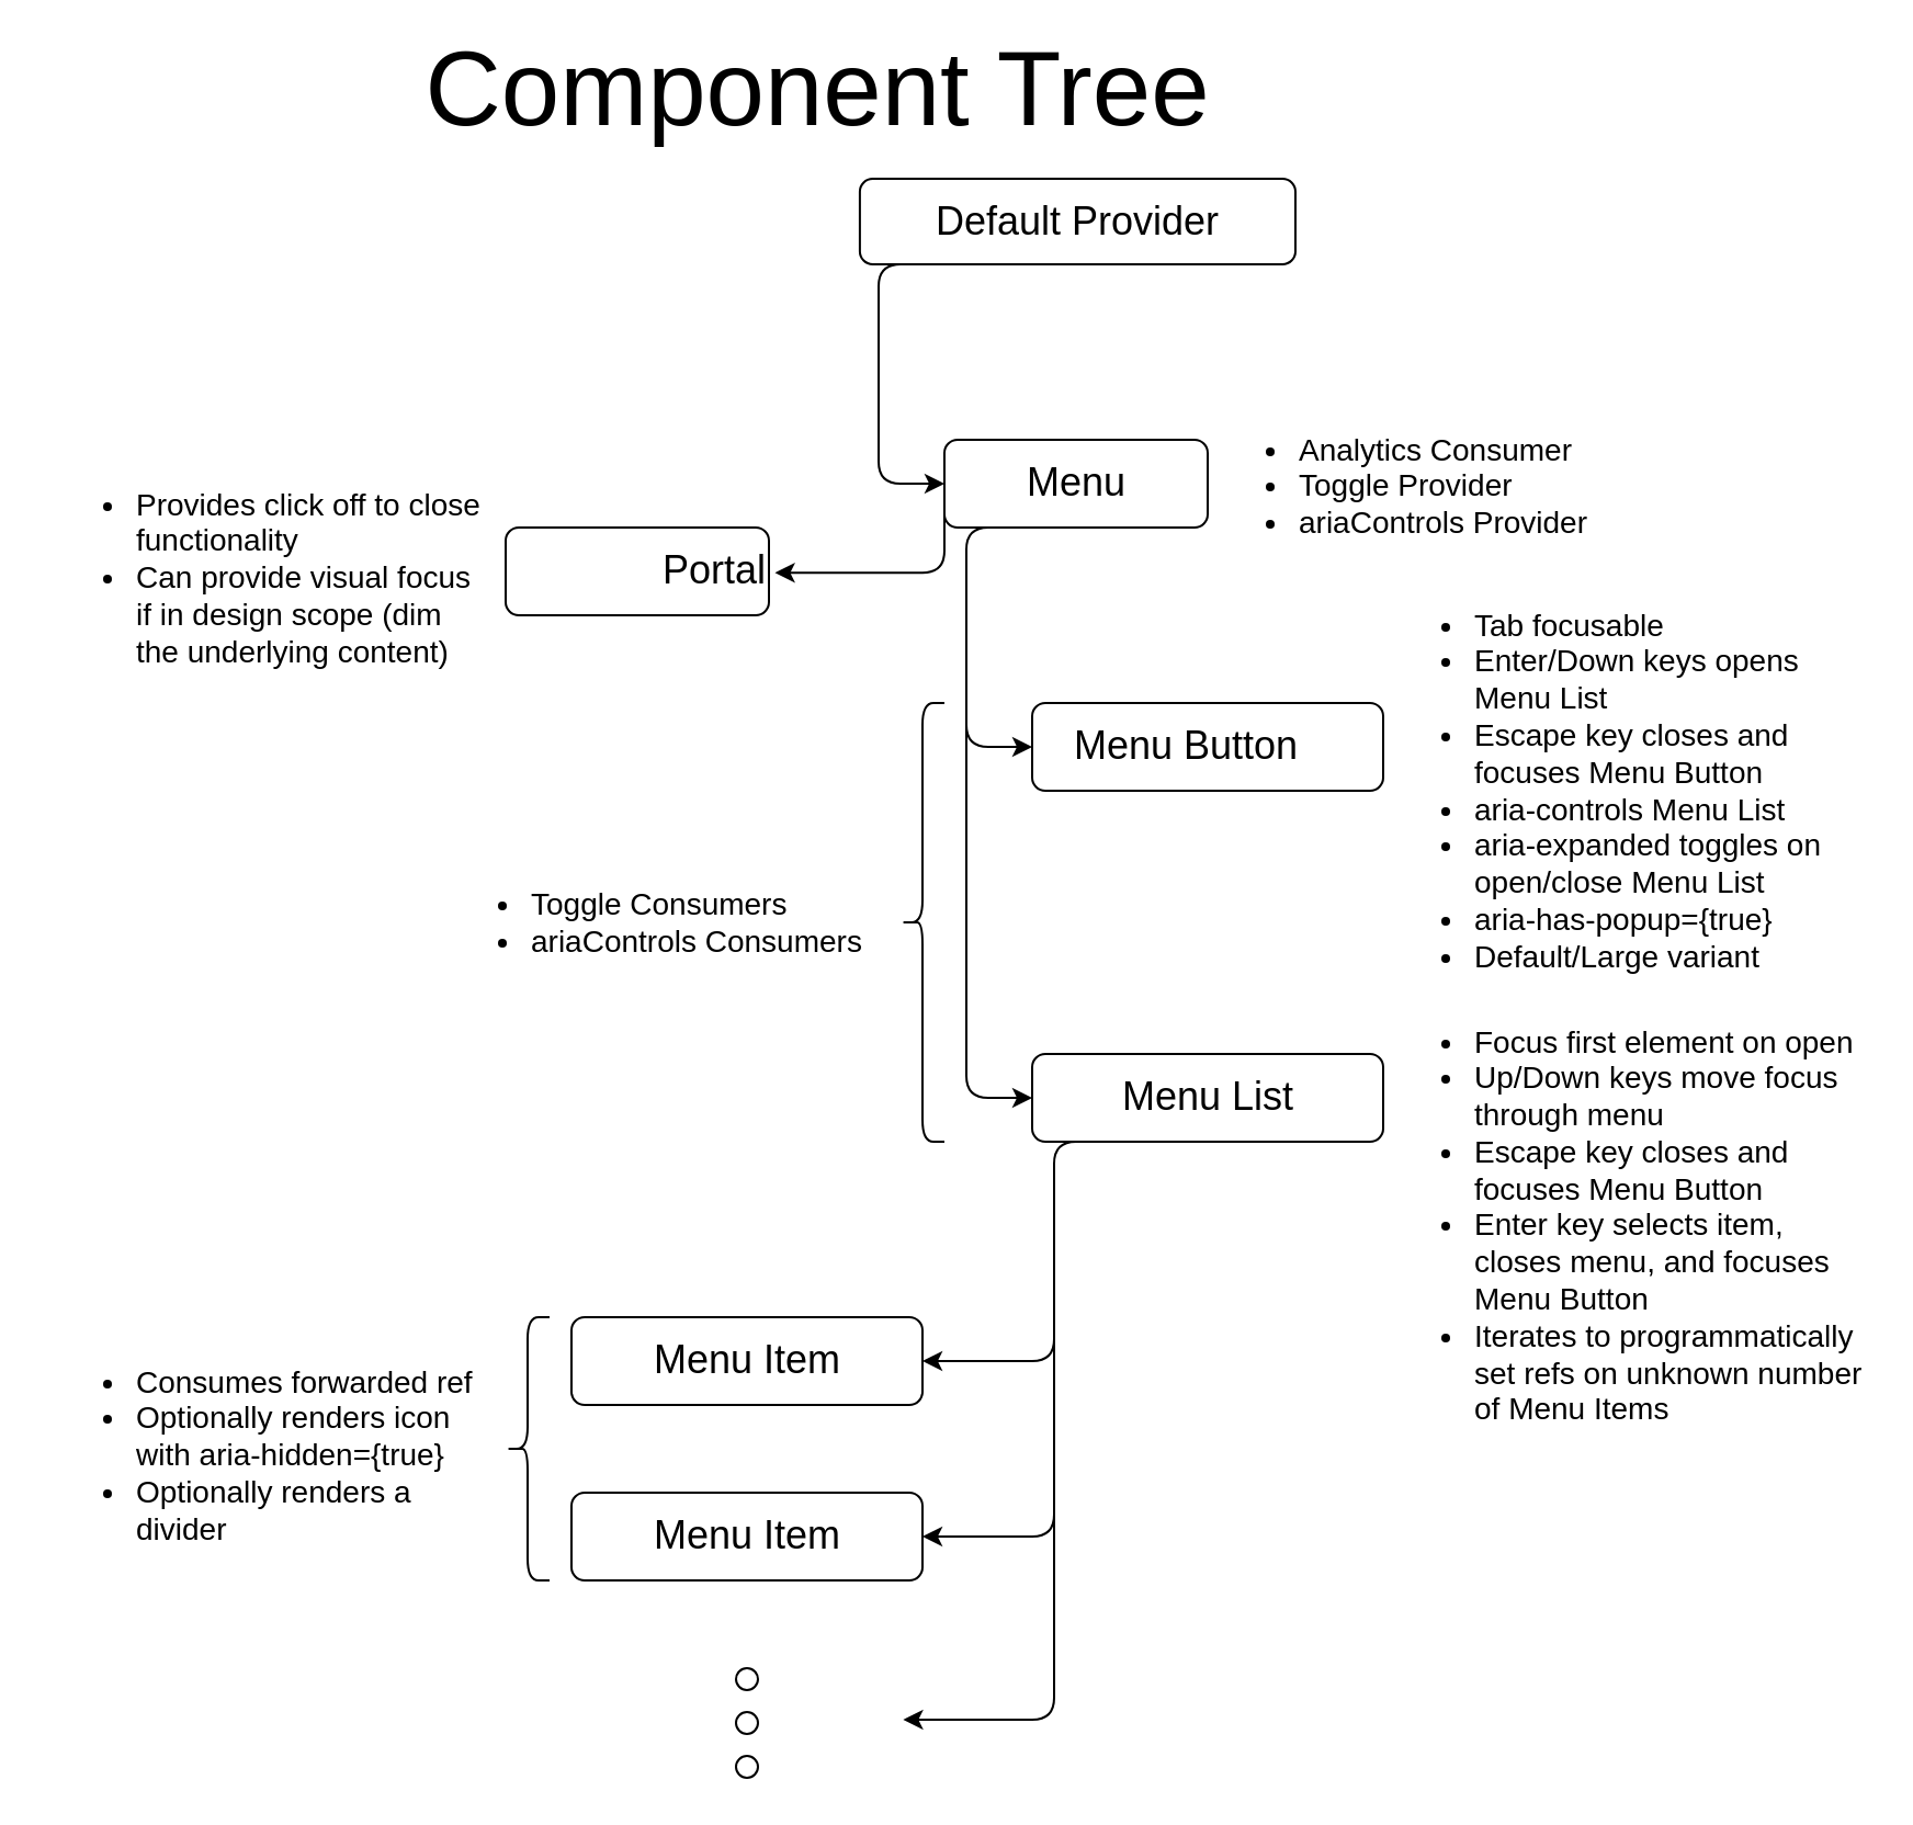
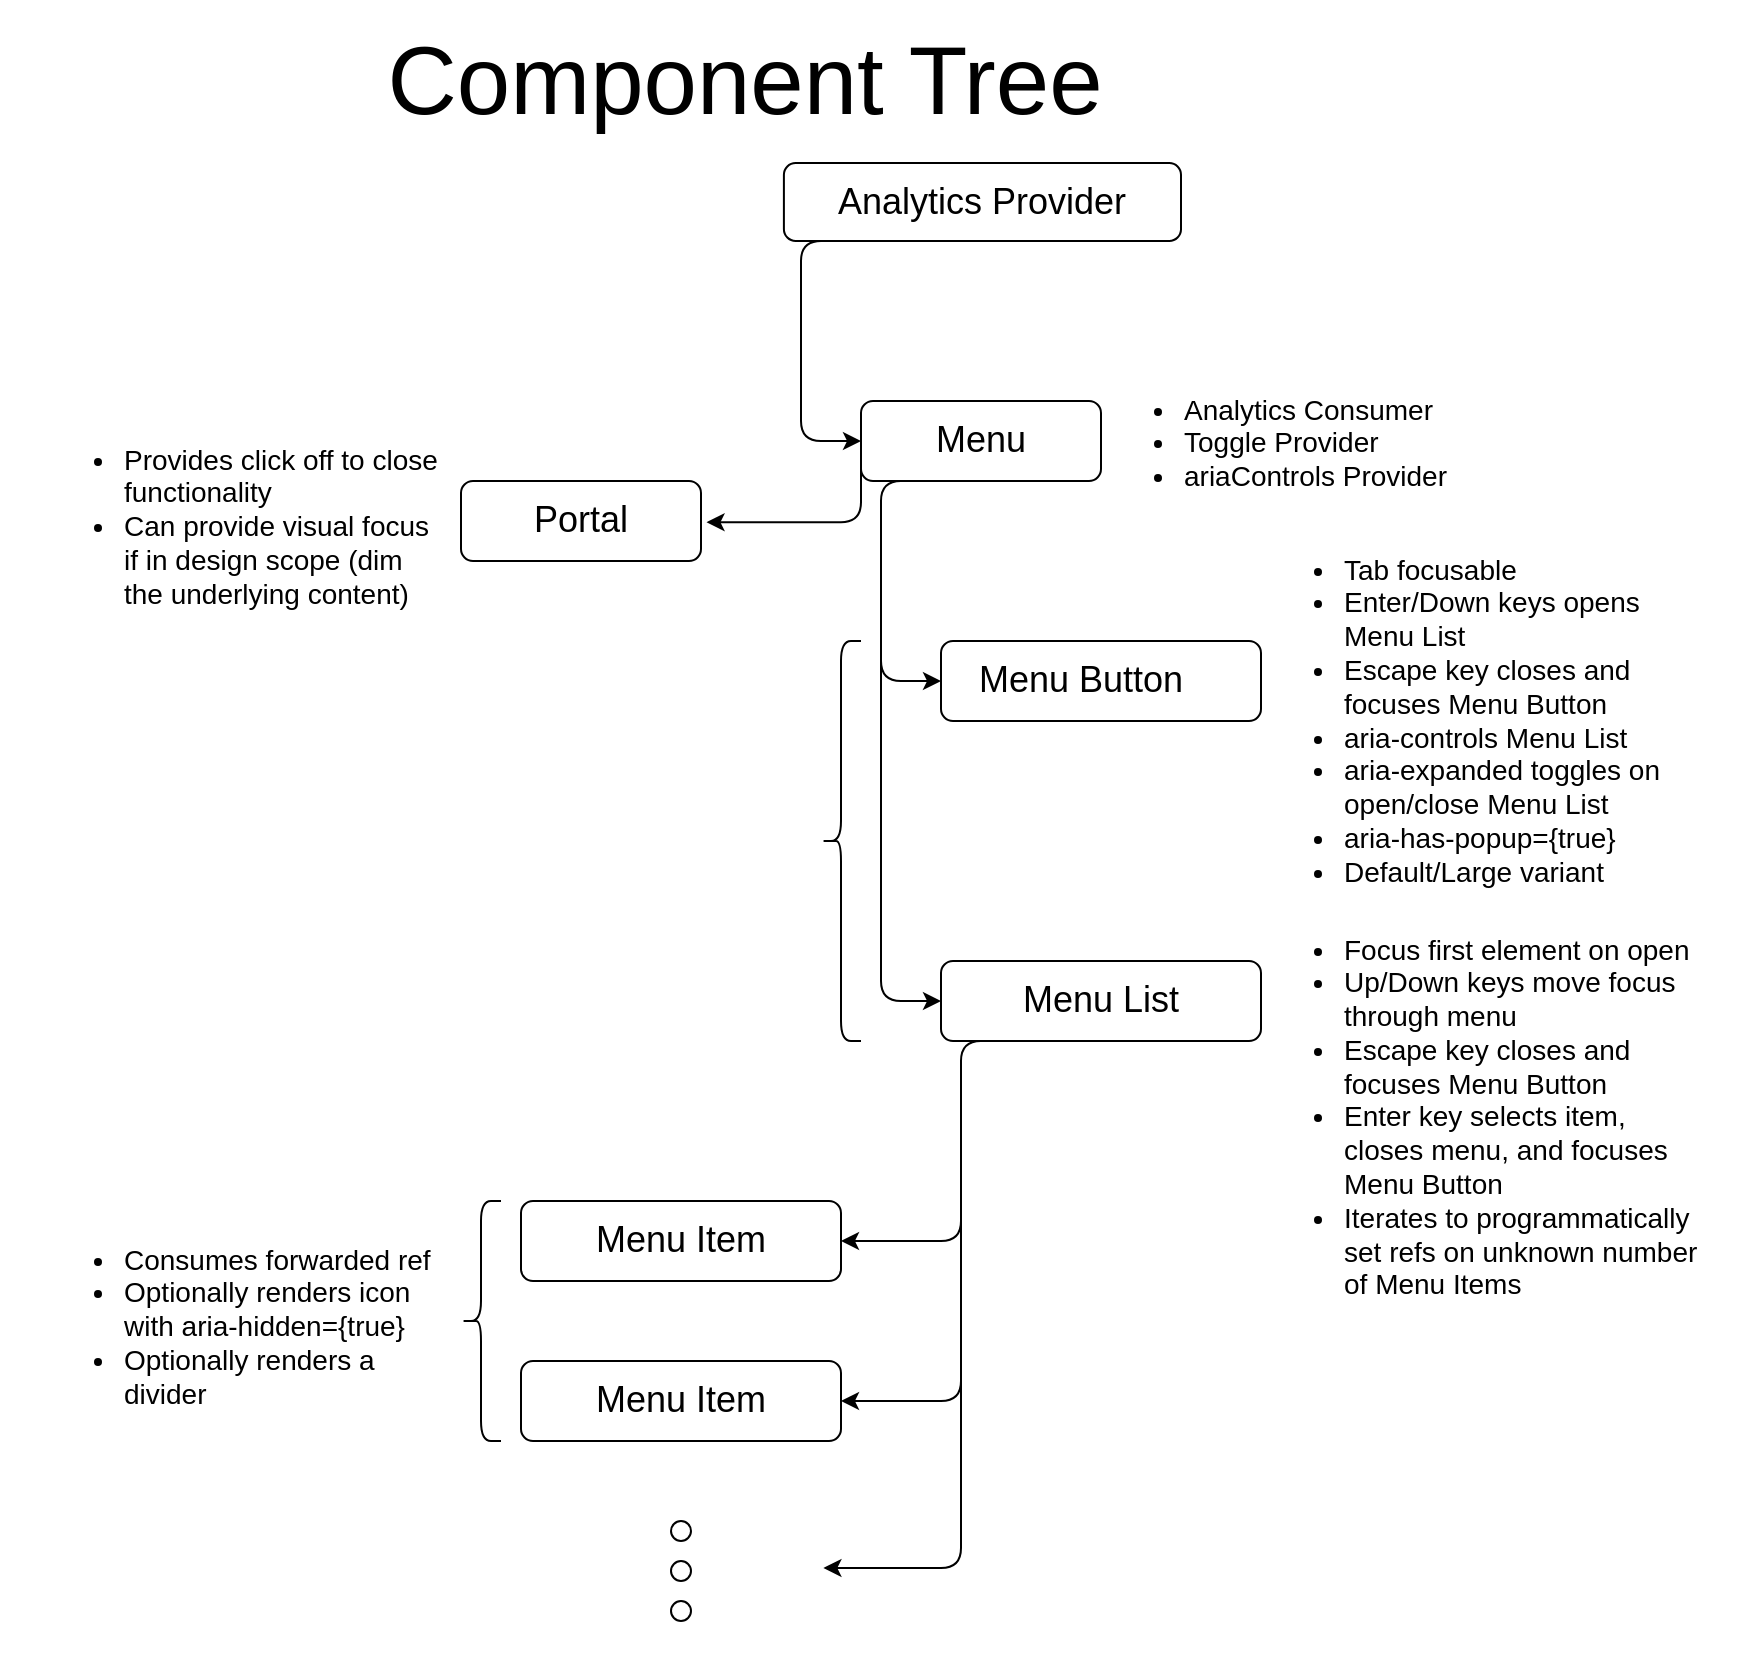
- <mxCell id="13" value="&lt;font style=&quot;font-size: 18px&quot;&gt;Default Provider&lt;/font&gt;" style="text;html=1;strokeColor=none;fillColor=none;align=center;verticalAlign=middle;whiteSpace=wrap;rounded=0;" vertex="1" parent="11"><mxGeometry x="24.275" y="9.5" width="150.0" height="20" as="geometry" /></mxCell>
+ <mxCell id="13" value="&lt;font style=&quot;font-size: 18px&quot;&gt;Analytics Provider&lt;/font&gt;" style="text;html=1;strokeColor=none;fillColor=none;align=center;verticalAlign=middle;whiteSpace=wrap;rounded=0;" vertex="1" parent="11"><mxGeometry x="24.275" y="9.5" width="150.0" height="20" as="geometry" /></mxCell>
- <mxCell id="32" value="&lt;font style=&quot;font-size: 18px&quot;&gt;Portal&lt;/font&gt;" style="text;html=1;strokeColor=none;fillColor=none;align=center;verticalAlign=middle;whiteSpace=wrap;rounded=0;" vertex="1" parent="30"><mxGeometry x="72.5" y="10" width="45" height="20" as="geometry" /></mxCell>
+ <mxCell id="32" value="&lt;font style=&quot;font-size: 18px&quot;&gt;Portal&lt;/font&gt;" style="text;html=1;strokeColor=none;fillColor=none;align=center;verticalAlign=middle;whiteSpace=wrap;rounded=0;" vertex="1" parent="30"><mxGeometry x="37.5" y="10" width="45" height="20" as="geometry" /></mxCell>
- <mxCell id="35" value="&lt;ul&gt;&lt;li&gt;Toggle Consumers&lt;/li&gt;&lt;li&gt;ariaControls Consumers&lt;/li&gt;&lt;/ul&gt;" style="text;strokeColor=none;fillColor=none;html=1;whiteSpace=wrap;verticalAlign=middle;overflow=hidden;fontSize=14;" vertex="1" parent="1"><mxGeometry x="200" y="380" width="200" height="80" as="geometry" /></mxCell>
